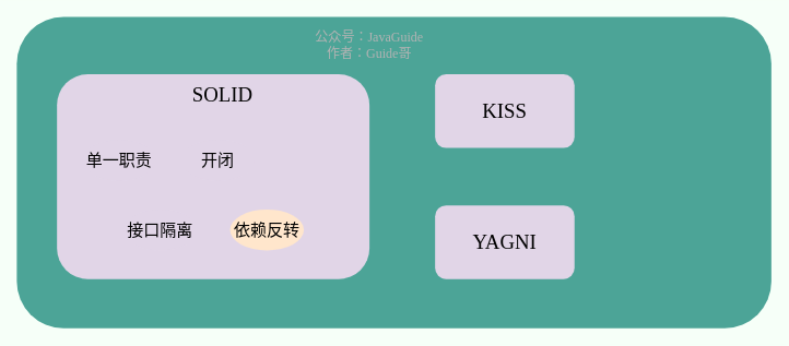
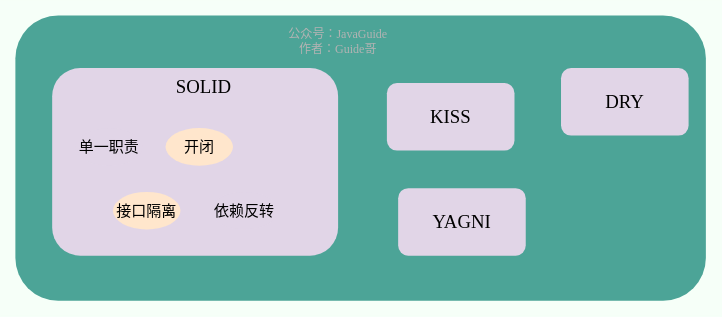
- <mxCell id="10" value="KISS" style="rounded=1;whiteSpace=wrap;html=1;strokeWidth=1;fillColor=#e1d5e7;strokeColor=none;shadow=0;fontSize=25;sketch=0;fontFamily=JetBrains Mono;fontSource=https%3A%2F%2Ffonts.googleapis.com%2Fcss%3Ffamily%3DJetBrains%2BMono;" parent="1" vertex="1"><mxGeometry x="530" y="90" width="170" height="90" as="geometry" /></mxCell>
+ <mxCell id="10" value="KISS" style="rounded=1;whiteSpace=wrap;html=1;strokeWidth=1;fillColor=#e1d5e7;strokeColor=none;shadow=0;fontSize=25;sketch=0;fontFamily=JetBrains Mono;fontSource=https%3A%2F%2Ffonts.googleapis.com%2Fcss%3Ffamily%3DJetBrains%2BMono;" parent="1" vertex="1"><mxGeometry x="515" y="110" width="170" height="90" as="geometry" /></mxCell>
+ <mxCell id="12" value="DRY" style="rounded=1;whiteSpace=wrap;html=1;strokeWidth=1;fillColor=#e1d5e7;strokeColor=none;shadow=0;fontSize=25;sketch=0;fontFamily=JetBrains Mono;fontSource=https%3A%2F%2Ffonts.googleapis.com%2Fcss%3Ffamily%3DJetBrains%2BMono;" parent="1" vertex="1"><mxGeometry x="747" y="90" width="170" height="90" as="geometry" /></mxCell>
- <mxCell id="7" value="开闭" style="ellipse;whiteSpace=wrap;html=1;strokeWidth=1;fontSize=20;fillColor=#e1d5e7;strokeColor=none;shadow=0;sketch=0;fontFamily=JetBrains Mono;fontSource=https%3A%2F%2Ffonts.googleapis.com%2Fcss%3Ffamily%3DJetBrains%2BMono;" parent="1" vertex="1"><mxGeometry x="220" y="170" width="90" height="50" as="geometry" /></mxCell>
+ <mxCell id="7" value="开闭" style="ellipse;whiteSpace=wrap;html=1;strokeWidth=1;fontSize=20;fillColor=#ffe6cc;strokeColor=none;shadow=0;sketch=0;fontFamily=JetBrains Mono;fontSource=https%3A%2F%2Ffonts.googleapis.com%2Fcss%3Ffamily%3DJetBrains%2BMono;" parent="1" vertex="1"><mxGeometry x="220" y="170" width="90" height="50" as="geometry" /></mxCell>
- <mxCell id="8" value="接口隔离" style="ellipse;whiteSpace=wrap;html=1;strokeWidth=1;fontSize=20;fillColor=#e1d5e7;strokeColor=none;shadow=0;sketch=0;fontFamily=JetBrains Mono;fontSource=https%3A%2F%2Ffonts.googleapis.com%2Fcss%3Ffamily%3DJetBrains%2BMono;" parent="1" vertex="1"><mxGeometry x="150" y="255" width="90" height="50" as="geometry" /></mxCell>
+ <mxCell id="8" value="接口隔离" style="ellipse;whiteSpace=wrap;html=1;strokeWidth=1;fontSize=20;fillColor=#ffe6cc;strokeColor=none;shadow=0;sketch=0;fontFamily=JetBrains Mono;fontSource=https%3A%2F%2Ffonts.googleapis.com%2Fcss%3Ffamily%3DJetBrains%2BMono;" parent="1" vertex="1"><mxGeometry x="150" y="255" width="90" height="50" as="geometry" /></mxCell>
- <mxCell id="9" value="依赖反转" style="ellipse;whiteSpace=wrap;html=1;strokeWidth=1;fontSize=20;fillColor=#ffe6cc;strokeColor=none;shadow=0;sketch=0;fontFamily=JetBrains Mono;fontSource=https%3A%2F%2Ffonts.googleapis.com%2Fcss%3Ffamily%3DJetBrains%2BMono;" parent="1" vertex="1"><mxGeometry x="280" y="255" width="90" height="50" as="geometry" /></mxCell>
+ <mxCell id="9" value="依赖反转" style="ellipse;whiteSpace=wrap;html=1;strokeWidth=1;fontSize=20;fillColor=#e1d5e7;strokeColor=none;shadow=0;sketch=0;fontFamily=JetBrains Mono;fontSource=https%3A%2F%2Ffonts.googleapis.com%2Fcss%3Ffamily%3DJetBrains%2BMono;" parent="1" vertex="1"><mxGeometry x="280" y="255" width="90" height="50" as="geometry" /></mxCell>
